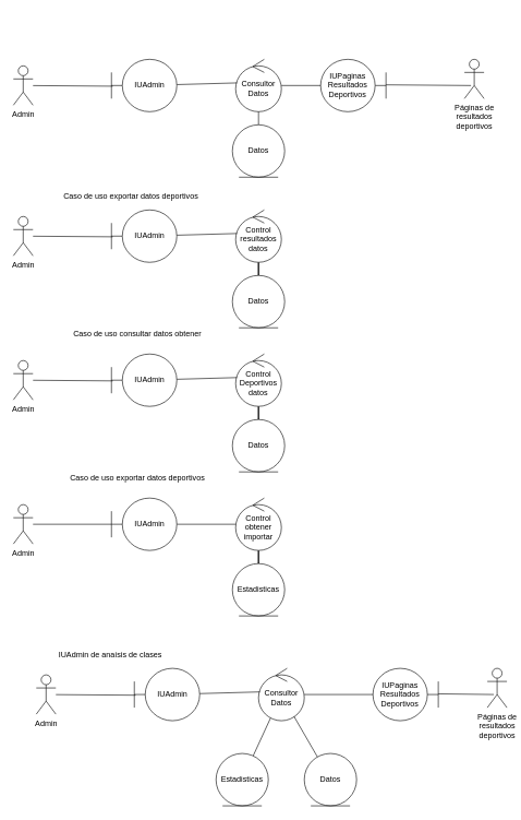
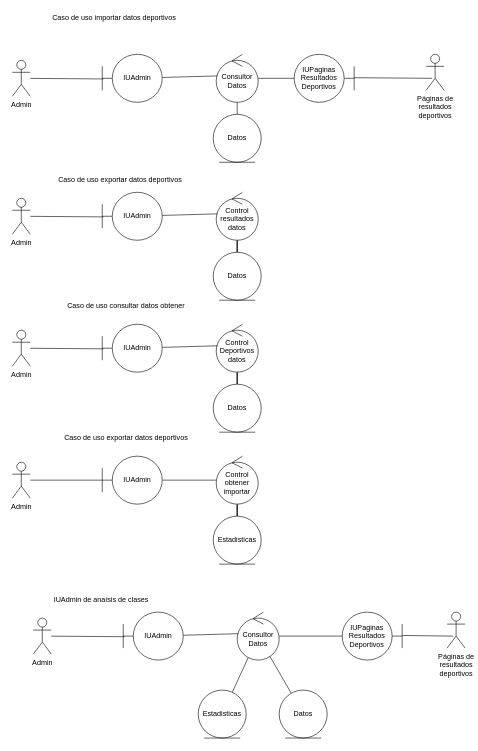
+ <mxCell id="49" value="Caso de uso importar datos deportivos" style="text;html=1;strokeColor=none;fillColor=none;align=center;verticalAlign=middle;whiteSpace=wrap;rounded=0;" vertex="1" parent="1"><mxGeometry x="70" y="20" width="240" height="20" as="geometry" /></mxCell>
